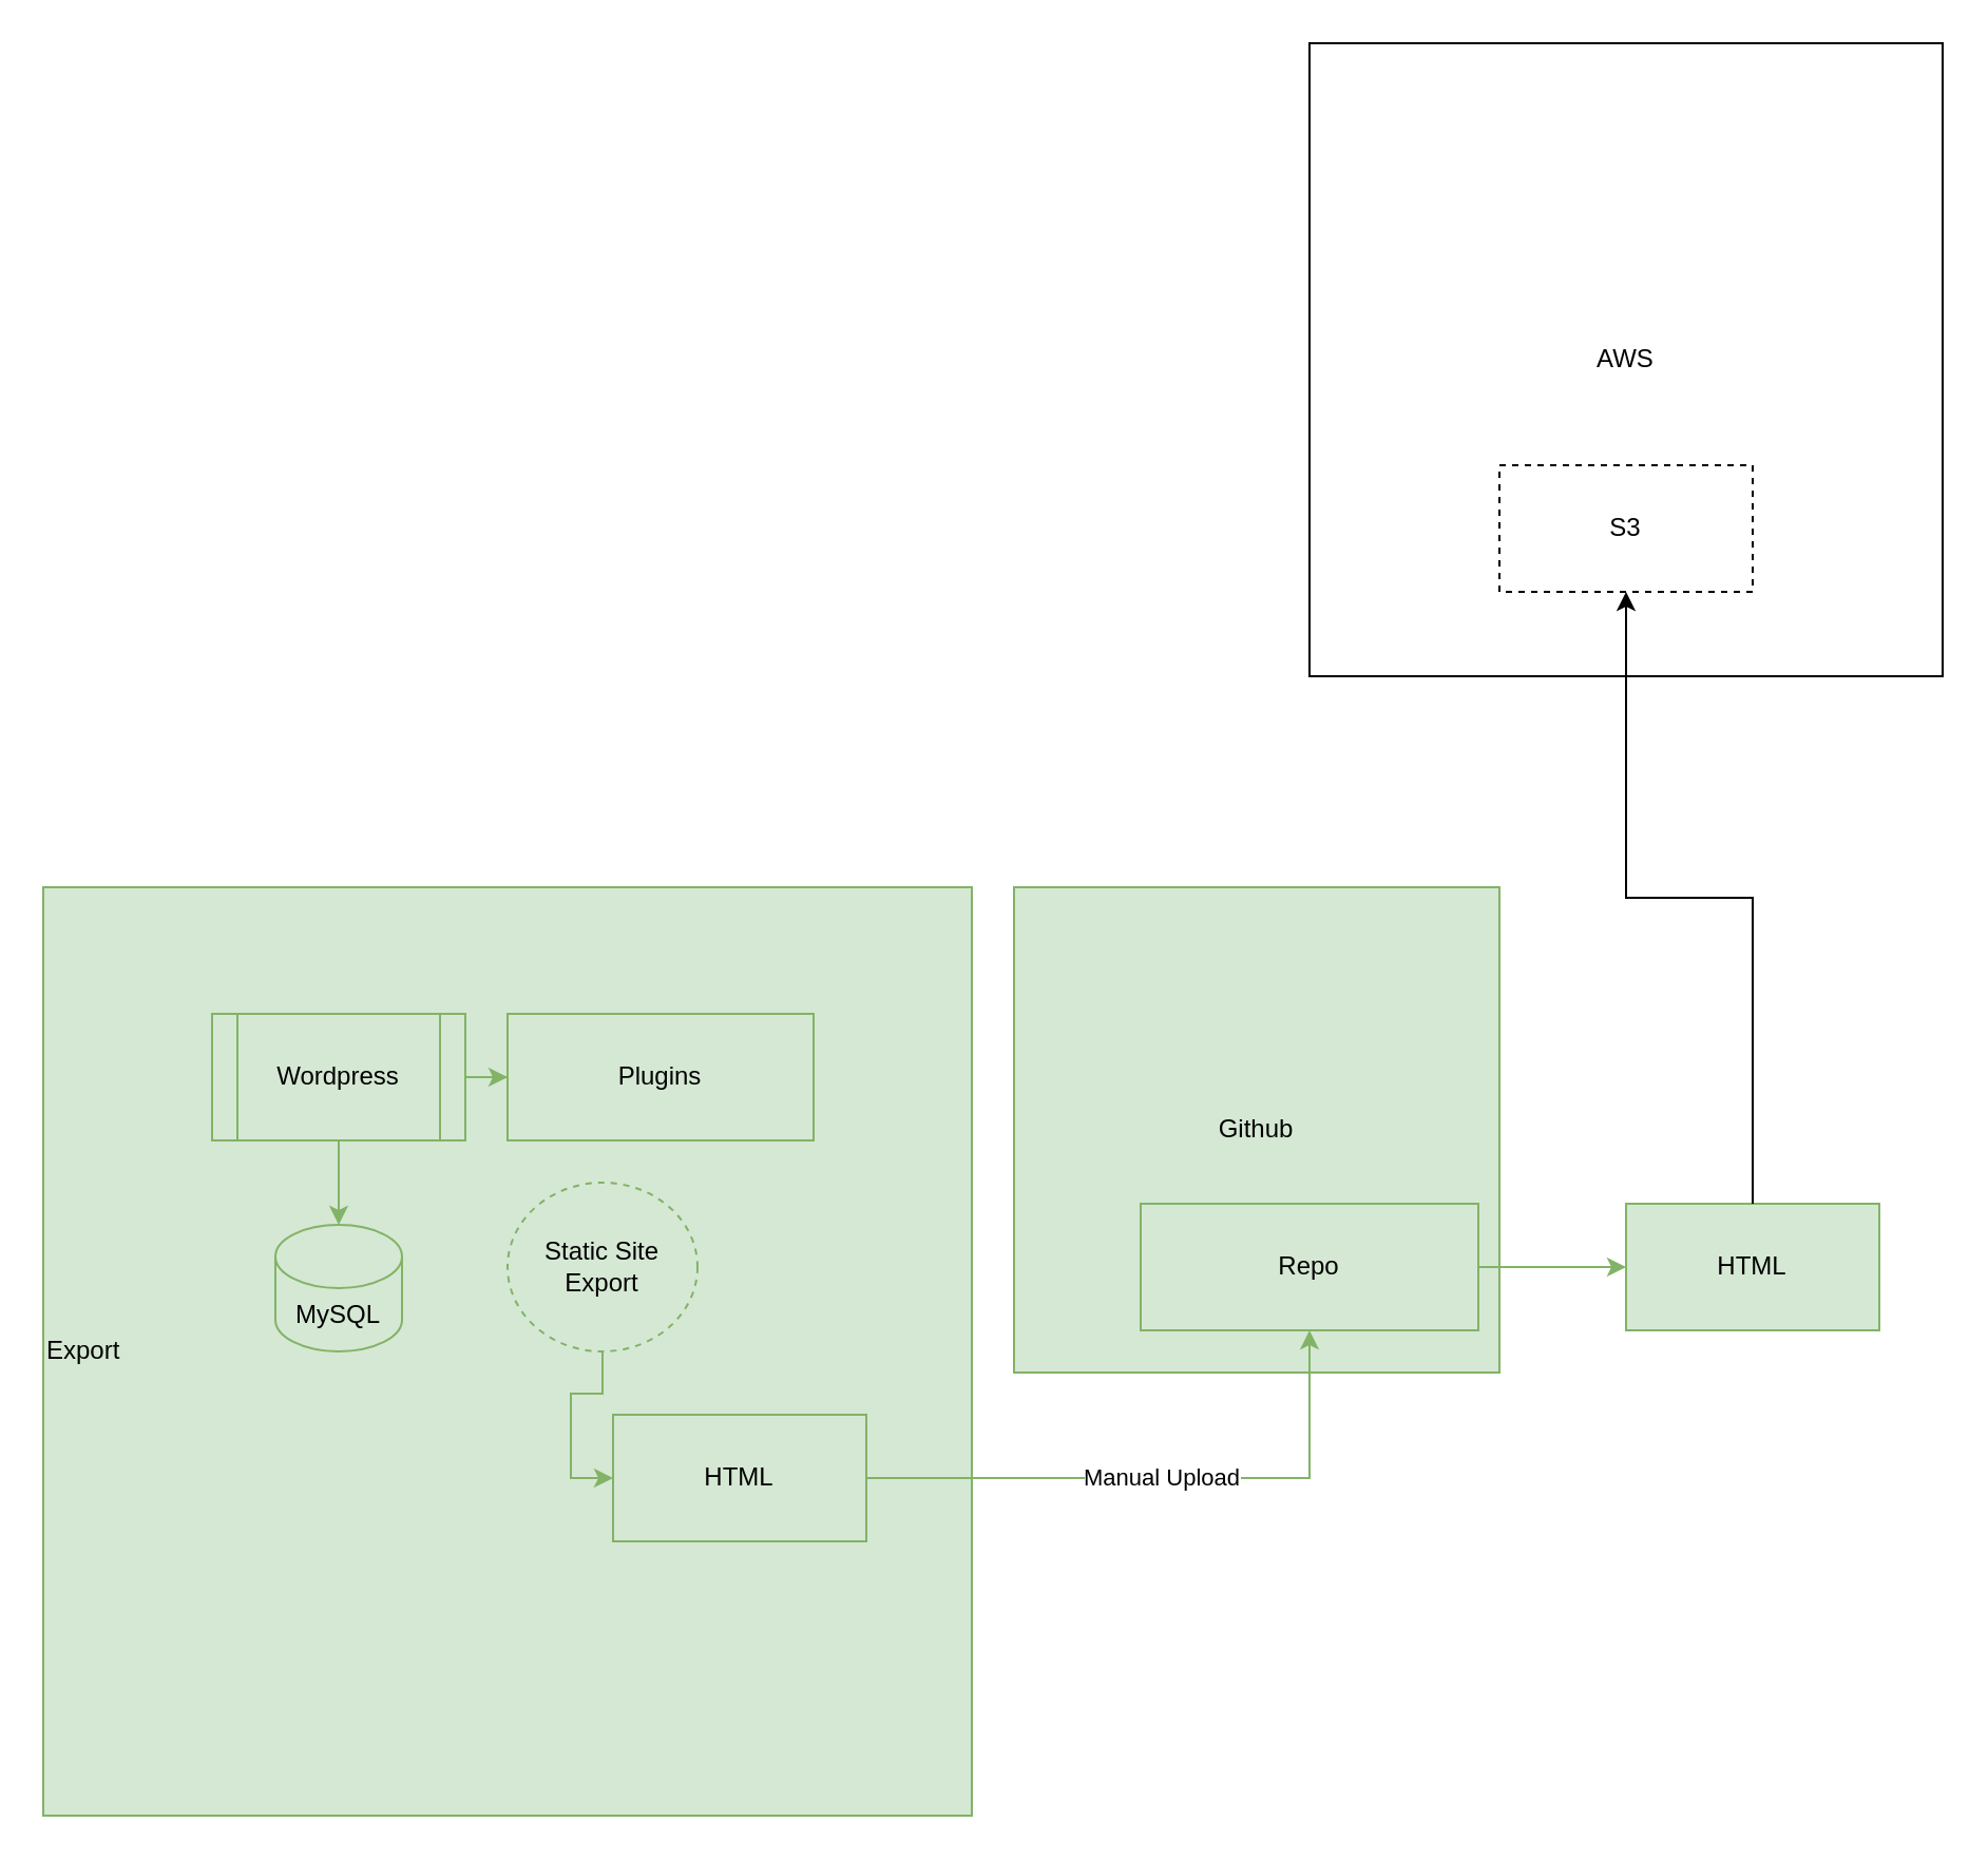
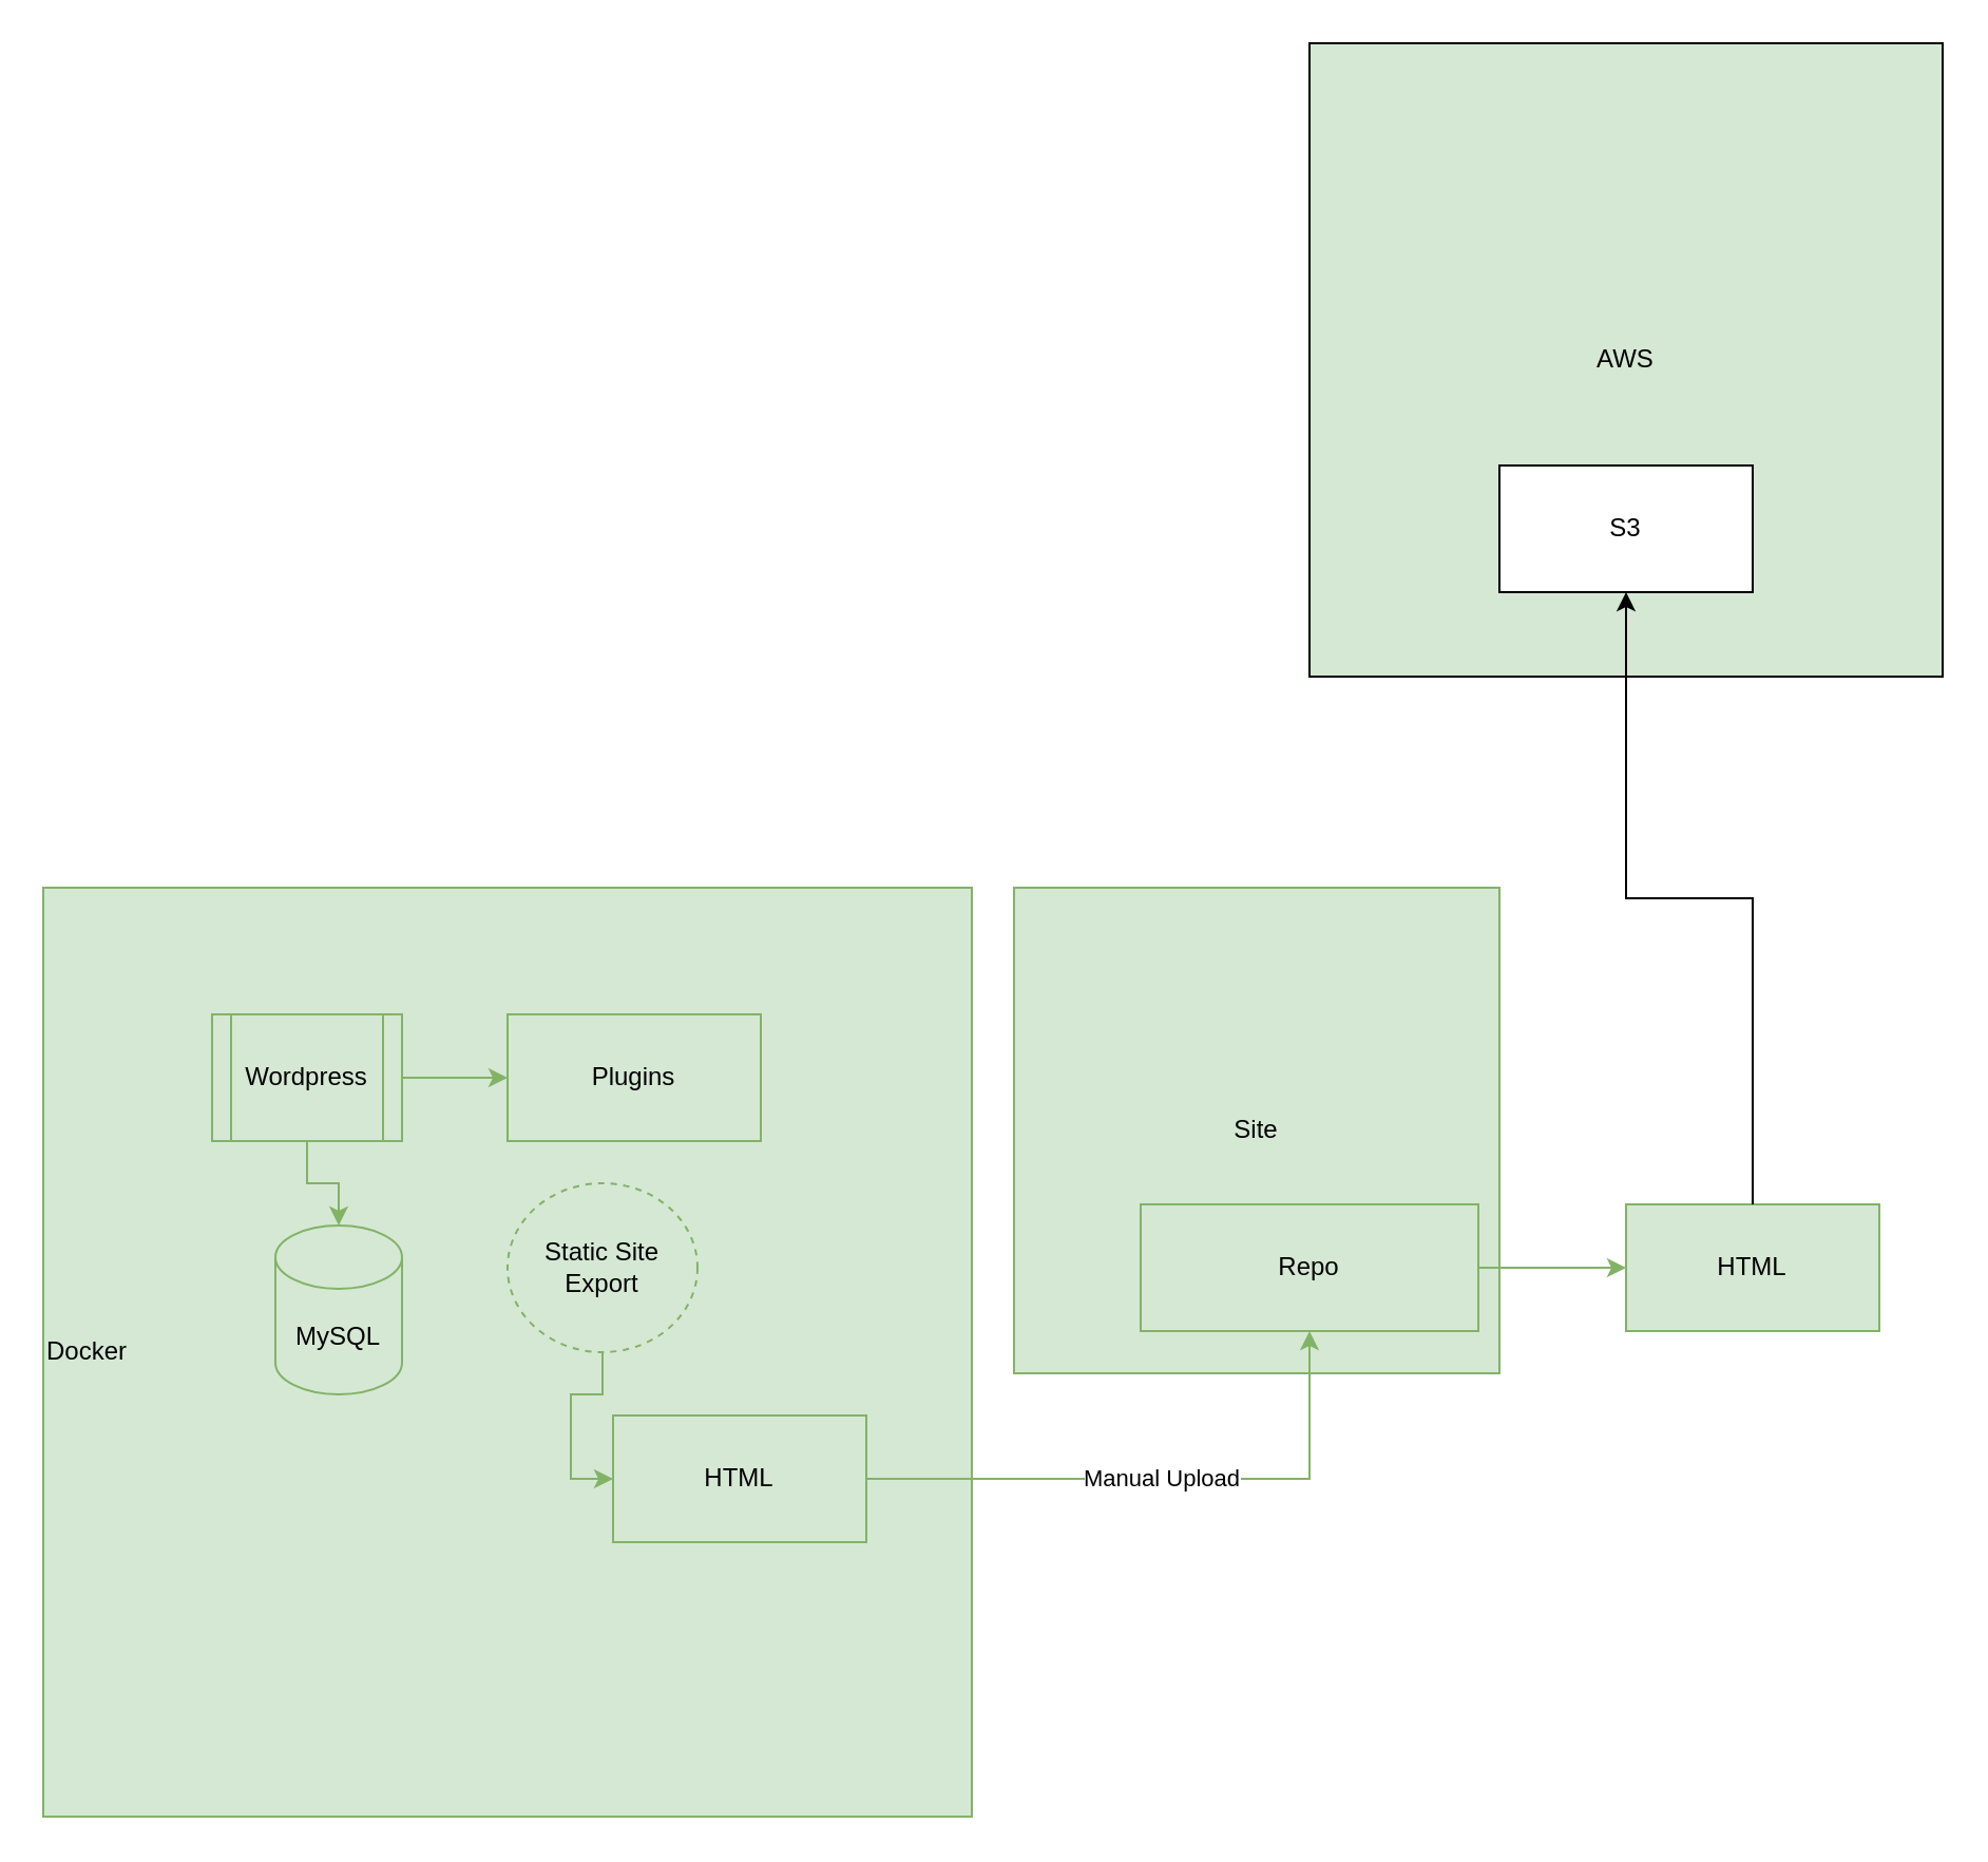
- <mxCell id="17" value="AWS" style="whiteSpace=wrap;html=1;aspect=fixed;" parent="16" vertex="1"><mxGeometry width="300" height="300" as="geometry" /></mxCell>
+ <mxCell id="17" value="AWS" style="whiteSpace=wrap;html=1;aspect=fixed;fillColor=#d5e8d4;" parent="16" vertex="1"><mxGeometry width="300" height="300" as="geometry" /></mxCell>
- <mxCell id="18" value="S3" style="rounded=0;whiteSpace=wrap;html=1;dashed=1;" parent="16" vertex="1"><mxGeometry x="90" y="200" width="120" height="60" as="geometry" /></mxCell>
+ <mxCell id="18" value="S3" style="rounded=0;whiteSpace=wrap;html=1;" parent="16" vertex="1"><mxGeometry x="90" y="200" width="120" height="60" as="geometry" /></mxCell>
- <mxCell id="5" value="Wordpress" style="shape=process;whiteSpace=wrap;html=1;backgroundOutline=1;fillColor=#d5e8d4;strokeColor=#82b366;" parent="1" vertex="1"><mxGeometry x="100" y="480" width="120" height="60" as="geometry" /></mxCell>
+ <mxCell id="5" value="Wordpress" style="shape=process;whiteSpace=wrap;html=1;backgroundOutline=1;fillColor=#d5e8d4;strokeColor=#82b366;" parent="1" vertex="1"><mxGeometry x="100" y="480" width="90" height="60" as="geometry" /></mxCell>
- <mxCell id="7" value="Plugins" style="rounded=0;whiteSpace=wrap;html=1;fillColor=#d5e8d4;strokeColor=#82b366;" parent="1" vertex="1"><mxGeometry x="240" y="480" width="145" height="60" as="geometry" /></mxCell>
+ <mxCell id="7" value="Plugins" style="rounded=0;whiteSpace=wrap;html=1;fillColor=#d5e8d4;strokeColor=#82b366;" parent="1" vertex="1"><mxGeometry x="240" y="480" width="120" height="60" as="geometry" /></mxCell>
- <mxCell id="10" value="Github" style="whiteSpace=wrap;html=1;aspect=fixed;fillColor=#d5e8d4;strokeColor=#82b366;" parent="1" vertex="1"><mxGeometry x="480" y="420" width="230" height="230" as="geometry" /></mxCell>
+ <mxCell id="10" value="Site" style="whiteSpace=wrap;html=1;aspect=fixed;fillColor=#d5e8d4;strokeColor=#82b366;" parent="1" vertex="1"><mxGeometry x="480" y="420" width="230" height="230" as="geometry" /></mxCell>
- <mxCell id="6" value="MySQL" style="shape=cylinder3;whiteSpace=wrap;html=1;boundedLbl=1;backgroundOutline=1;size=15;fillColor=#d5e8d4;strokeColor=#82b366;" parent="1" vertex="1"><mxGeometry x="130" y="580" width="60" height="60" as="geometry" /></mxCell>
+ <mxCell id="6" value="MySQL" style="shape=cylinder3;whiteSpace=wrap;html=1;boundedLbl=1;backgroundOutline=1;size=15;fillColor=#d5e8d4;strokeColor=#82b366;" parent="1" vertex="1"><mxGeometry x="130" y="580" width="60" height="80" as="geometry" /></mxCell>
- <mxCell id="2" value="Export" style="whiteSpace=wrap;html=1;aspect=fixed;align=left;fillColor=#d5e8d4;strokeColor=#82b366;" parent="1" vertex="1"><mxGeometry x="20" y="420" width="440" height="440" as="geometry" /></mxCell>
+ <mxCell id="2" value="Docker" style="whiteSpace=wrap;html=1;aspect=fixed;align=left;fillColor=#d5e8d4;strokeColor=#82b366;" parent="1" vertex="1"><mxGeometry x="20" y="420" width="440" height="440" as="geometry" /></mxCell>
